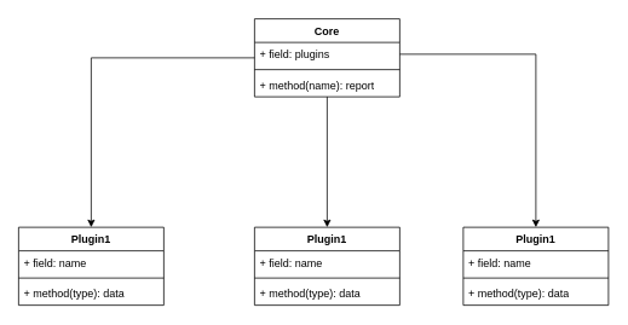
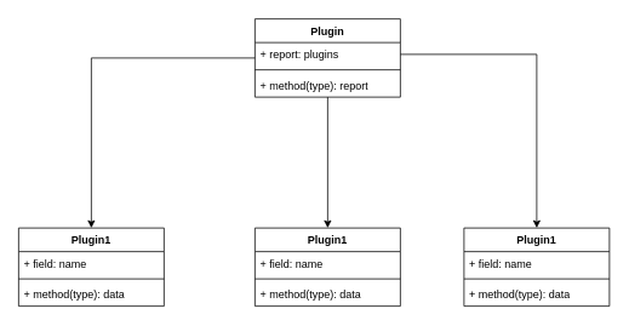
- <mxCell id="4" value="Core" style="swimlane;fontStyle=1;align=center;verticalAlign=top;childLayout=stackLayout;horizontal=1;startSize=26;horizontalStack=0;resizeParent=1;resizeParentMax=0;resizeLast=0;collapsible=1;marginBottom=0;whiteSpace=wrap;html=1;" vertex="1" parent="1"><mxGeometry x="280" y="20" width="160" height="86" as="geometry" /></mxCell>
+ <mxCell id="4" value="Plugin" style="swimlane;fontStyle=1;align=center;verticalAlign=top;childLayout=stackLayout;horizontal=1;startSize=26;horizontalStack=0;resizeParent=1;resizeParentMax=0;resizeLast=0;collapsible=1;marginBottom=0;whiteSpace=wrap;html=1;" vertex="1" parent="1"><mxGeometry x="280" y="20" width="160" height="86" as="geometry" /></mxCell>
- <mxCell id="5" value="+ field: plugins" style="text;strokeColor=none;fillColor=none;align=left;verticalAlign=top;spacingLeft=4;spacingRight=4;overflow=hidden;rotatable=0;points=[[0,0.5],[1,0.5]];portConstraint=eastwest;whiteSpace=wrap;html=1;" vertex="1" parent="4"><mxGeometry y="26" width="160" height="26" as="geometry" /></mxCell>
+ <mxCell id="5" value="+ report: plugins" style="text;strokeColor=none;fillColor=none;align=left;verticalAlign=top;spacingLeft=4;spacingRight=4;overflow=hidden;rotatable=0;points=[[0,0.5],[1,0.5]];portConstraint=eastwest;whiteSpace=wrap;html=1;" vertex="1" parent="4"><mxGeometry y="26" width="160" height="26" as="geometry" /></mxCell>
- <mxCell id="7" value="+ method(name): report" style="text;strokeColor=none;fillColor=none;align=left;verticalAlign=top;spacingLeft=4;spacingRight=4;overflow=hidden;rotatable=0;points=[[0,0.5],[1,0.5]];portConstraint=eastwest;whiteSpace=wrap;html=1;" vertex="1" parent="4"><mxGeometry y="60" width="160" height="26" as="geometry" /></mxCell>
+ <mxCell id="7" value="+ method(type): report" style="text;strokeColor=none;fillColor=none;align=left;verticalAlign=top;spacingLeft=4;spacingRight=4;overflow=hidden;rotatable=0;points=[[0,0.5],[1,0.5]];portConstraint=eastwest;whiteSpace=wrap;html=1;" vertex="1" parent="4"><mxGeometry y="60" width="160" height="26" as="geometry" /></mxCell>
